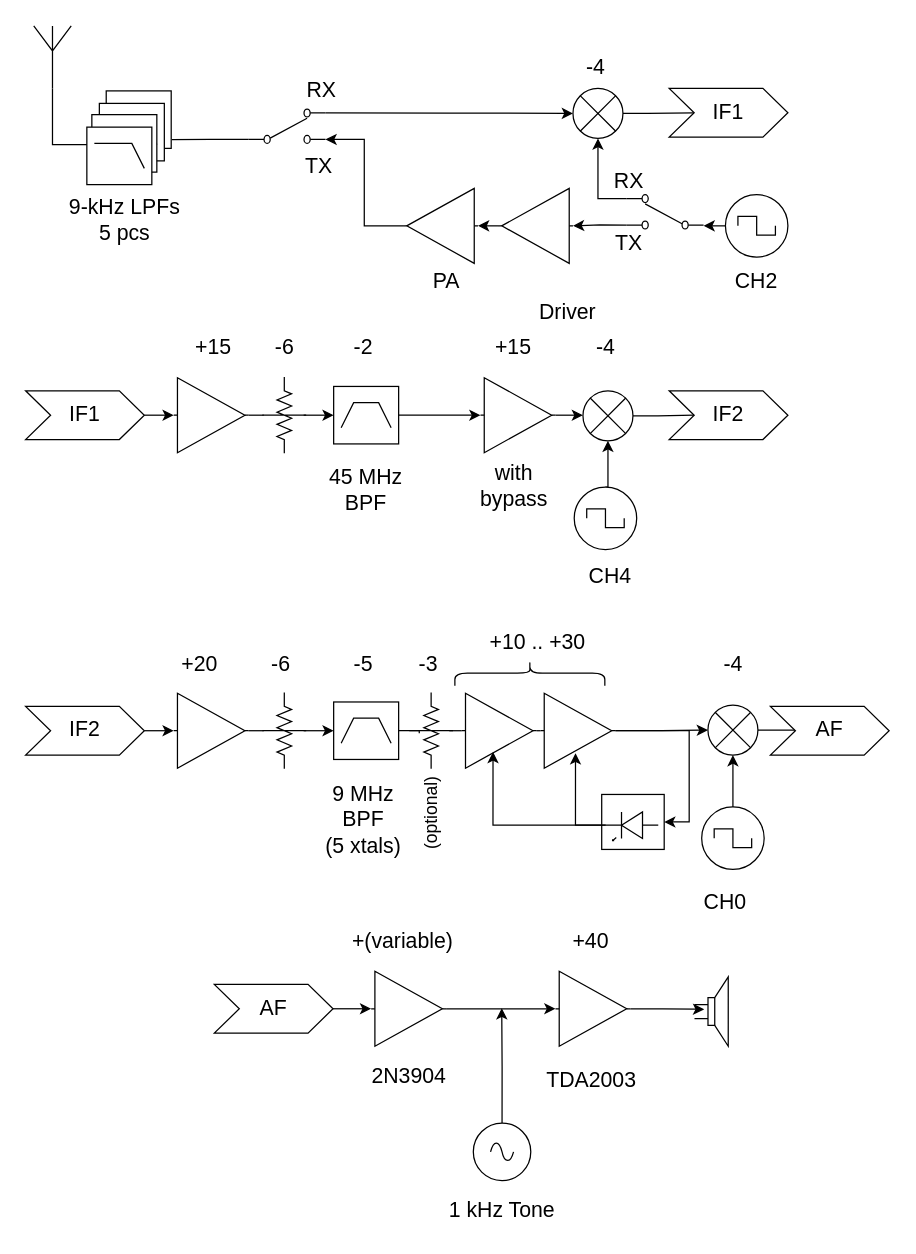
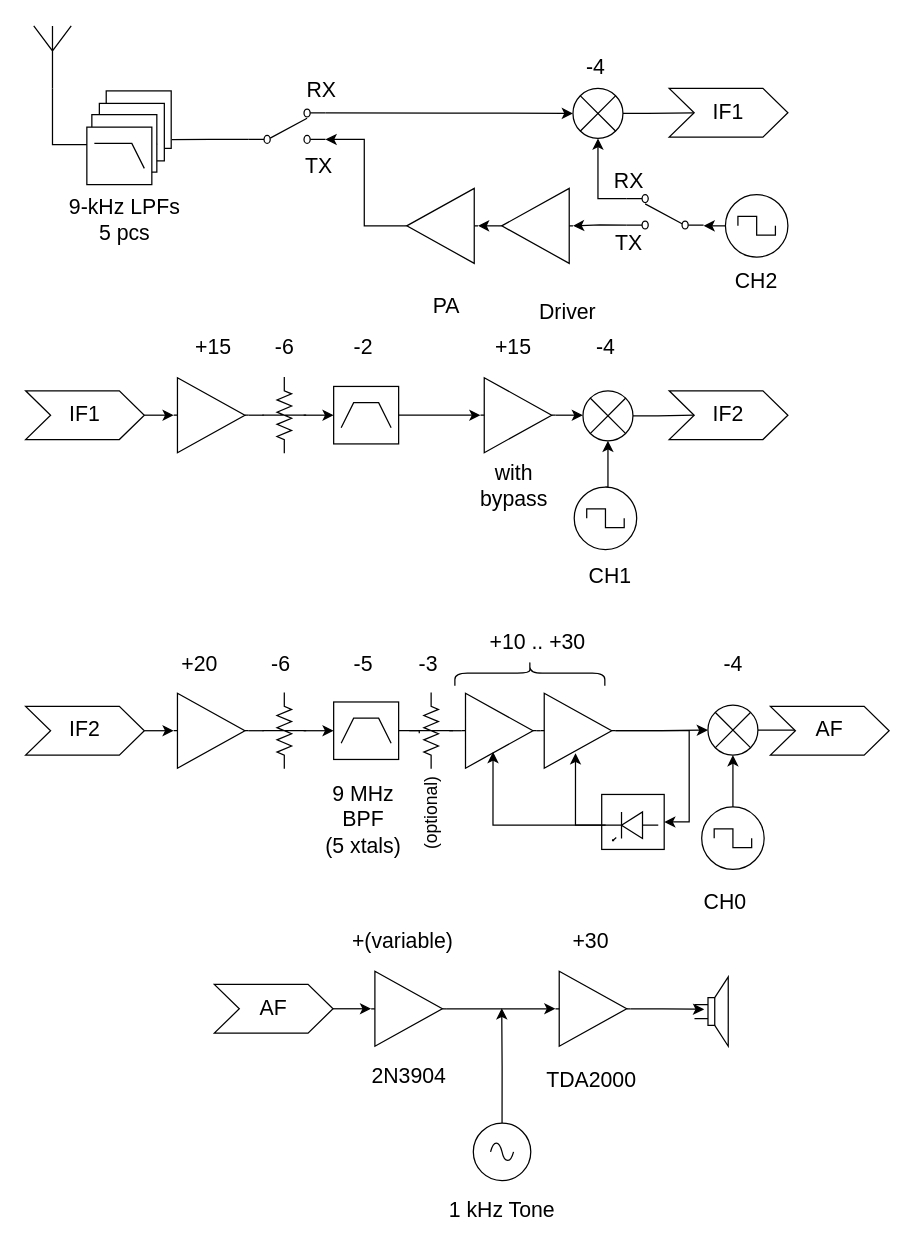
- <mxCell id="35" value="&lt;font style=&quot;font-size: 17px&quot;&gt;PA&lt;/font&gt;" style="text;html=1;strokeColor=none;fillColor=none;align=center;verticalAlign=middle;whiteSpace=wrap;rounded=0;" parent="1" vertex="1"><mxGeometry x="337" y="215" width="40" height="20" as="geometry" /></mxCell>
+ <mxCell id="35" value="&lt;font style=&quot;font-size: 17px&quot;&gt;PA&lt;/font&gt;" style="text;html=1;strokeColor=none;fillColor=none;align=center;verticalAlign=middle;whiteSpace=wrap;rounded=0;" parent="1" vertex="1"><mxGeometry x="337" y="235" width="40" height="20" as="geometry" /></mxCell>
- <mxCell id="52" value="&lt;font style=&quot;font-size: 17px&quot;&gt;45 MHz BPF&lt;br&gt;&lt;/font&gt;" style="text;html=1;strokeColor=none;fillColor=none;align=center;verticalAlign=middle;whiteSpace=wrap;rounded=0;" parent="1" vertex="1"><mxGeometry x="253" y="369" width="79" height="46" as="geometry" /></mxCell>
- <mxCell id="50" value="&lt;font style=&quot;font-size: 17px&quot;&gt;CH4&lt;br&gt;&lt;/font&gt;" style="text;html=1;strokeColor=none;fillColor=none;align=center;verticalAlign=middle;whiteSpace=wrap;rounded=0;" parent="1" vertex="1"><mxGeometry x="456" y="449" width="64" height="24" as="geometry" /></mxCell>
+ <mxCell id="50" value="&lt;font style=&quot;font-size: 17px&quot;&gt;CH1&lt;br&gt;&lt;/font&gt;" style="text;html=1;strokeColor=none;fillColor=none;align=center;verticalAlign=middle;whiteSpace=wrap;rounded=0;" parent="1" vertex="1"><mxGeometry x="456" y="449" width="64" height="24" as="geometry" /></mxCell>
- <mxCell id="99" value="&lt;font style=&quot;font-size: 17px&quot;&gt;+40&lt;/font&gt;" style="text;html=1;strokeColor=none;fillColor=none;align=center;verticalAlign=middle;whiteSpace=wrap;rounded=0;" parent="1" vertex="1"><mxGeometry x="453.5" y="741" width="37" height="24" as="geometry" /></mxCell>
+ <mxCell id="99" value="&lt;font style=&quot;font-size: 17px&quot;&gt;+30&lt;/font&gt;" style="text;html=1;strokeColor=none;fillColor=none;align=center;verticalAlign=middle;whiteSpace=wrap;rounded=0;" parent="1" vertex="1"><mxGeometry x="453.5" y="741" width="37" height="24" as="geometry" /></mxCell>
- <mxCell id="88" value="&lt;font style=&quot;font-size: 17px&quot;&gt;TDA2003&lt;/font&gt;" style="text;html=1;strokeColor=none;fillColor=none;align=center;verticalAlign=middle;whiteSpace=wrap;rounded=0;" parent="1" vertex="1"><mxGeometry x="441" y="853" width="64" height="24" as="geometry" /></mxCell>
+ <mxCell id="88" value="&lt;font style=&quot;font-size: 17px&quot;&gt;TDA2000&lt;/font&gt;" style="text;html=1;strokeColor=none;fillColor=none;align=center;verticalAlign=middle;whiteSpace=wrap;rounded=0;" parent="1" vertex="1"><mxGeometry x="441" y="853" width="64" height="24" as="geometry" /></mxCell>
